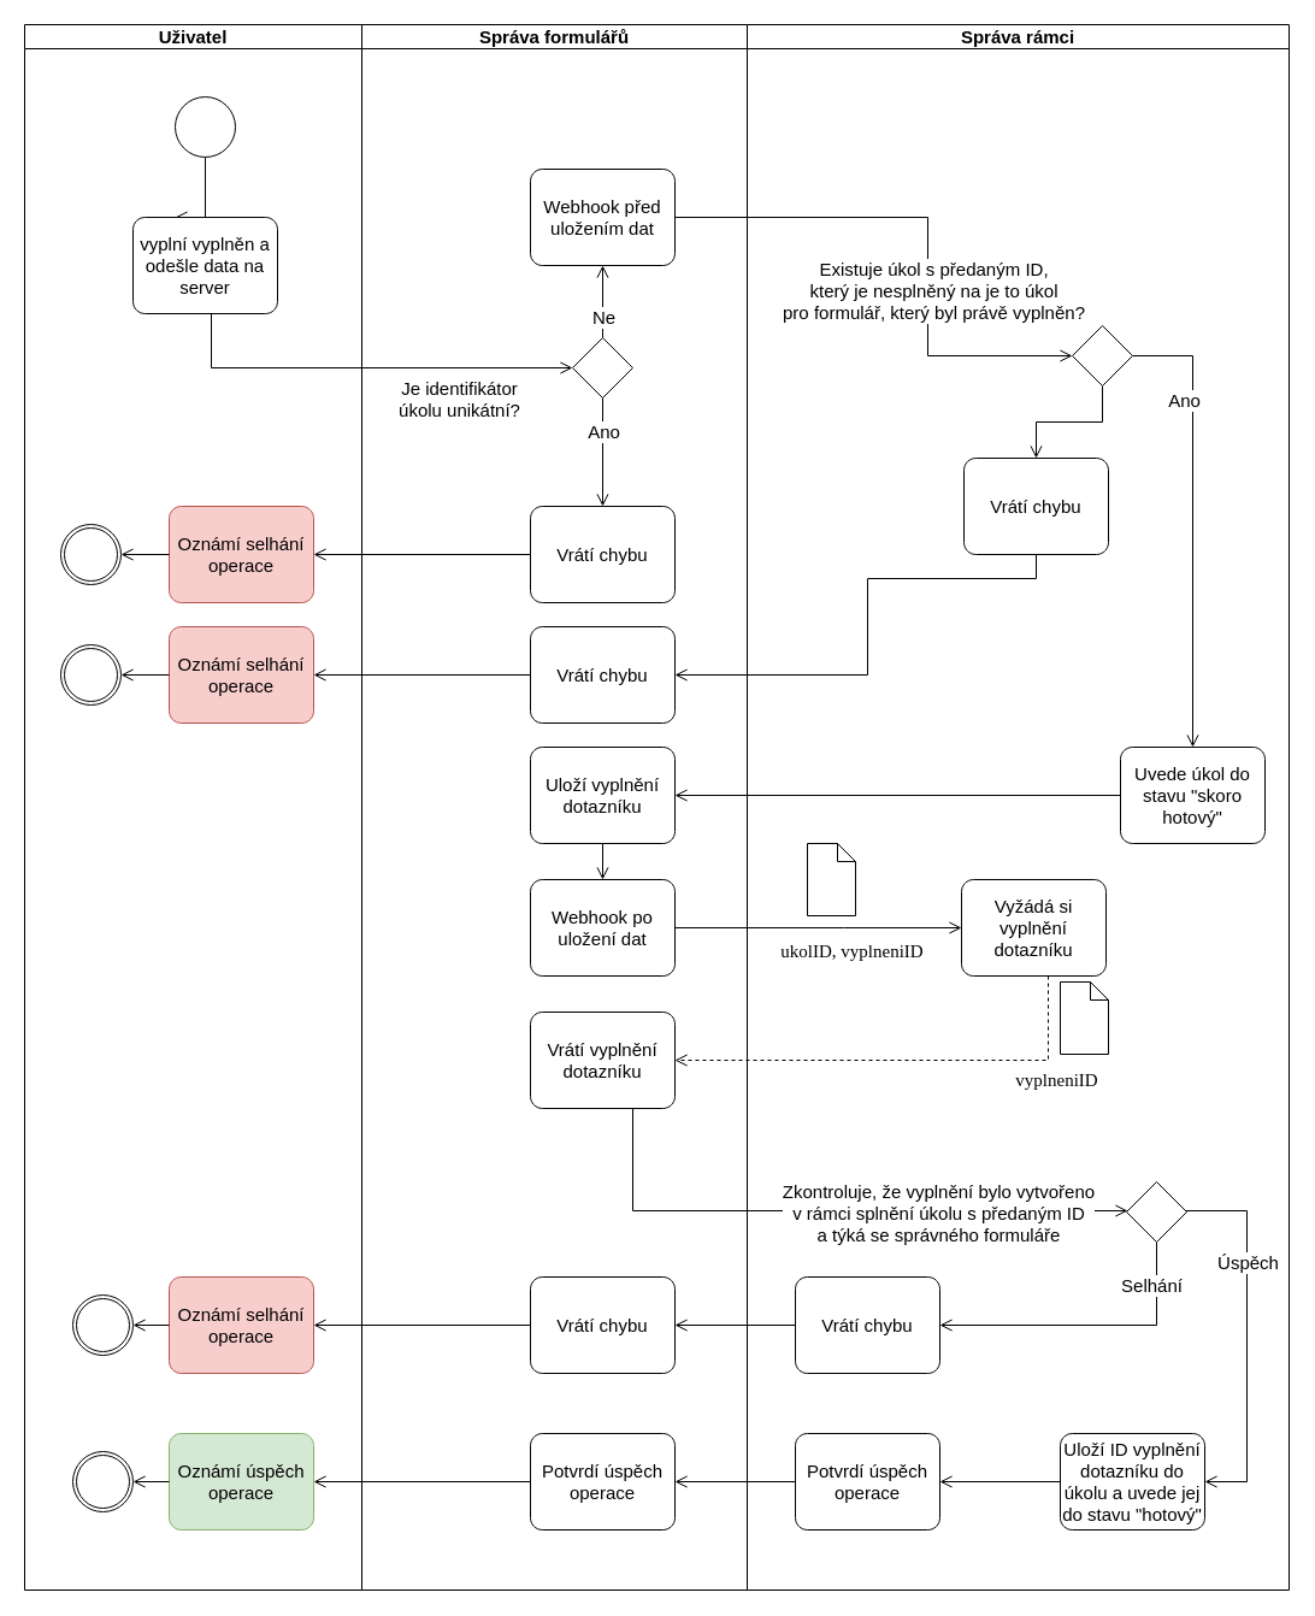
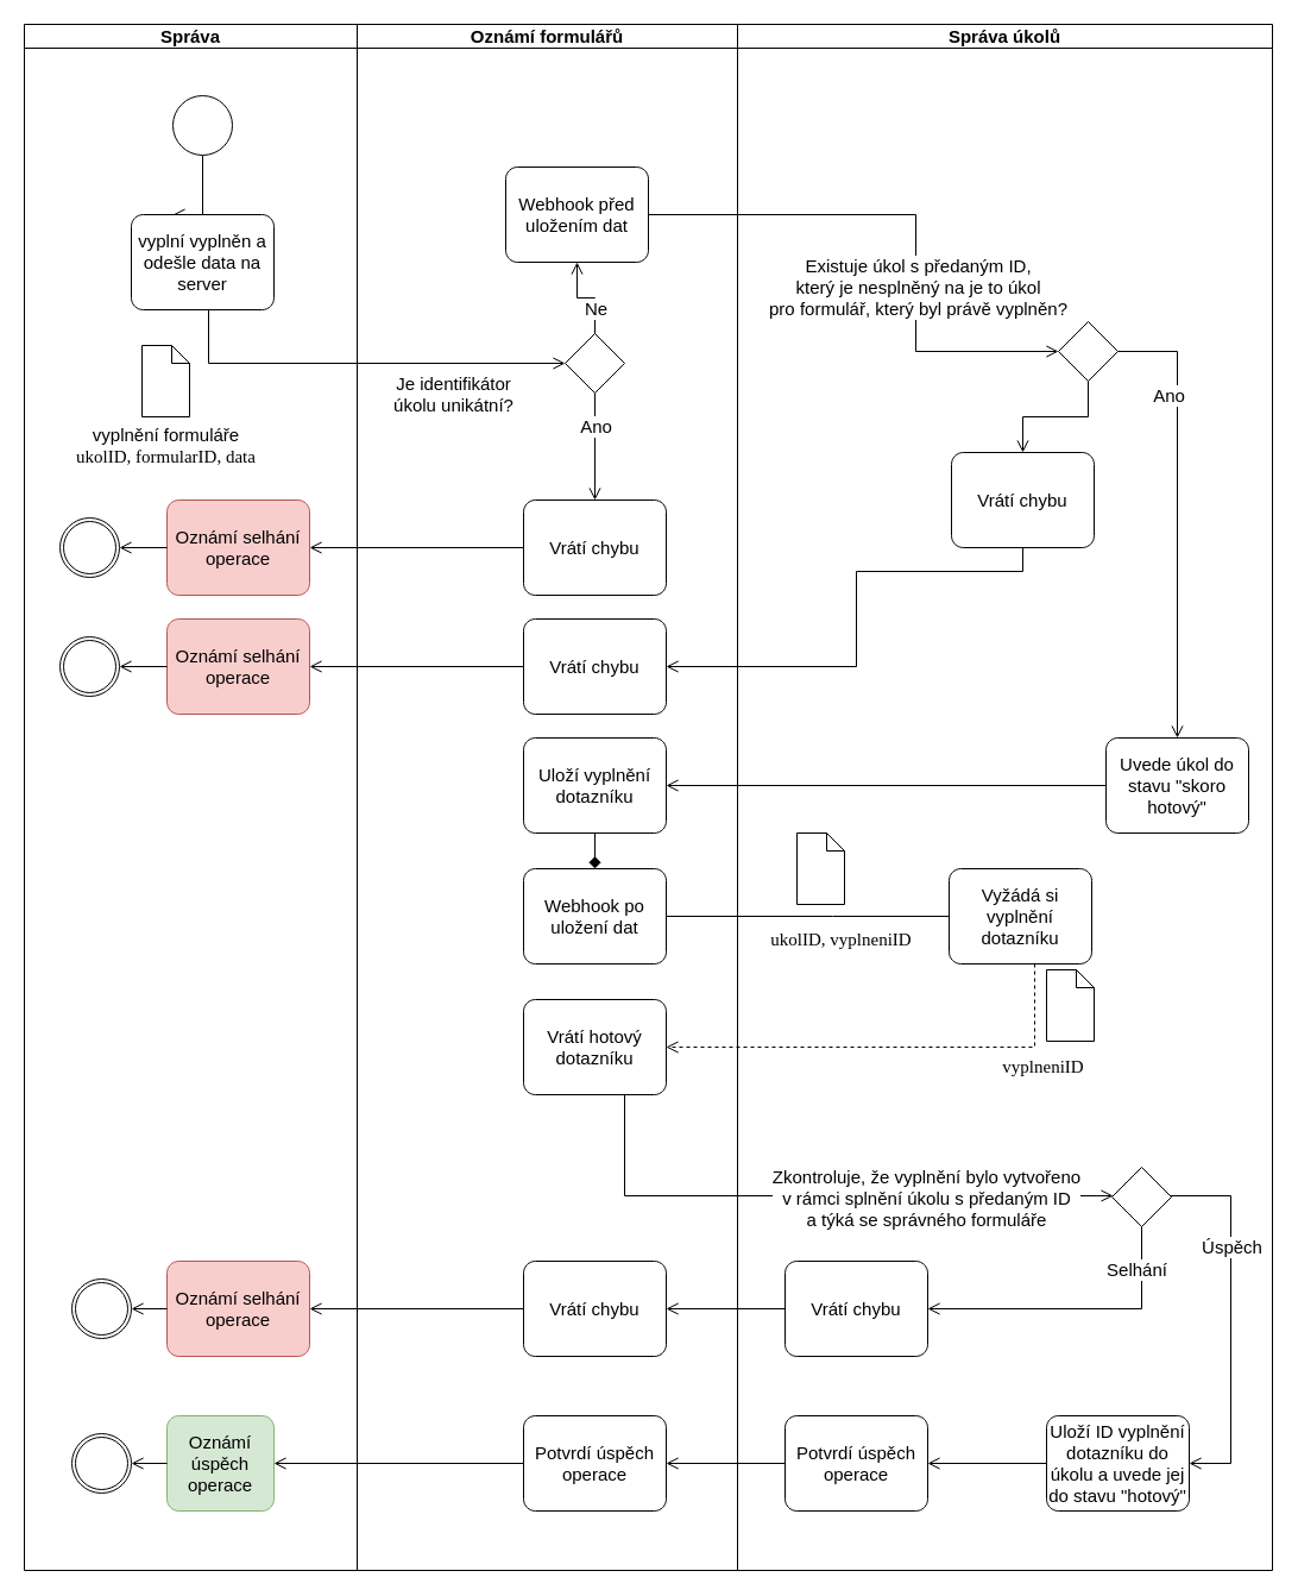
- <mxCell id="2" value="Uživatel" style="swimlane;startSize=20;whiteSpace=wrap;html=1;rounded=0;strokeColor=default;align=center;verticalAlign=middle;arcSize=40;fontFamily=Helvetica;fontSize=15;fontColor=#000000;fillColor=#FFFFFF;" parent="1" vertex="1"><mxGeometry x="20" y="20" width="280" height="1300" as="geometry" /></mxCell>
+ <mxCell id="2" value="Správa" style="swimlane;startSize=20;whiteSpace=wrap;html=1;rounded=0;strokeColor=default;align=center;verticalAlign=middle;arcSize=40;fontFamily=Helvetica;fontSize=15;fontColor=#000000;fillColor=#FFFFFF;" parent="1" vertex="1"><mxGeometry x="20" y="20" width="280" height="1300" as="geometry" /></mxCell>
- <mxCell id="21" value="Správa formulářů" style="swimlane;startSize=20;whiteSpace=wrap;html=1;rounded=0;strokeColor=default;align=center;verticalAlign=middle;arcSize=40;fontFamily=Helvetica;fontSize=15;fontColor=#000000;fillColor=#FFFFFF;" parent="1" vertex="1"><mxGeometry x="300" y="20" width="320" height="1300" as="geometry" /></mxCell>
+ <mxCell id="21" value="Oznámí formulářů" style="swimlane;startSize=20;whiteSpace=wrap;html=1;rounded=0;strokeColor=default;align=center;verticalAlign=middle;arcSize=40;fontFamily=Helvetica;fontSize=15;fontColor=#000000;fillColor=#FFFFFF;" parent="1" vertex="1"><mxGeometry x="300" y="20" width="320" height="1300" as="geometry" /></mxCell>
- <mxCell id="45" value="Správa rámci" style="swimlane;startSize=20;whiteSpace=wrap;html=1;rounded=0;strokeColor=default;align=center;verticalAlign=middle;arcSize=40;fontFamily=Helvetica;fontSize=15;fontColor=#000000;fillColor=#FFFFFF;" parent="1" vertex="1"><mxGeometry x="620" y="20" width="450" height="1300" as="geometry" /></mxCell>
+ <mxCell id="45" value="Správa úkolů" style="swimlane;startSize=20;whiteSpace=wrap;html=1;rounded=0;strokeColor=default;align=center;verticalAlign=middle;arcSize=40;fontFamily=Helvetica;fontSize=15;fontColor=#000000;fillColor=#FFFFFF;" parent="1" vertex="1"><mxGeometry x="620" y="20" width="450" height="1300" as="geometry" /></mxCell>
- <mxCell id="33" value="Webhook před uložením dat" style="points=[[0.25,0,0],[0.5,0,0],[0.75,0,0],[1,0.25,0],[1,0.5,0],[1,0.75,0],[0.75,1,0],[0.5,1,0],[0.25,1,0],[0,0.75,0],[0,0.5,0],[0,0.25,0]];shape=mxgraph.bpmn.task;whiteSpace=wrap;rectStyle=rounded;size=10;html=1;container=1;expand=0;collapsible=0;taskMarker=abstract;rounded=1;strokeColor=default;align=center;verticalAlign=middle;arcSize=40;fontFamily=Helvetica;fontSize=15;fontColor=#000000;fillColor=#FFFFFF;" parent="21" vertex="1"><mxGeometry x="140.0" y="120" width="120" height="80" as="geometry" /></mxCell>
+ <mxCell id="33" value="Webhook před uložením dat" style="points=[[0.25,0,0],[0.5,0,0],[0.75,0,0],[1,0.25,0],[1,0.5,0],[1,0.75,0],[0.75,1,0],[0.5,1,0],[0.25,1,0],[0,0.75,0],[0,0.5,0],[0,0.25,0]];shape=mxgraph.bpmn.task;whiteSpace=wrap;rectStyle=rounded;size=10;html=1;container=1;expand=0;collapsible=0;taskMarker=abstract;rounded=1;strokeColor=default;align=center;verticalAlign=middle;arcSize=40;fontFamily=Helvetica;fontSize=15;fontColor=#000000;fillColor=#FFFFFF;" parent="21" vertex="1"><mxGeometry x="125" y="120" width="120" height="80" as="geometry" /></mxCell>
+ <mxCell id="6" value="&lt;div style=&quot;font-size: 15px;&quot;&gt;vyplnění formuláře&lt;/div&gt;&lt;div style=&quot;font-size: 15px;&quot;&gt;&lt;font style=&quot;font-size: 15px;&quot; face=&quot;Lucida Console&quot;&gt;ukolID, formularID, data&lt;/font&gt;&lt;/div&gt;" style="shape=mxgraph.bpmn.data;labelPosition=center;verticalLabelPosition=bottom;align=center;verticalAlign=top;size=15;html=1;rounded=1;strokeColor=default;arcSize=40;fontFamily=Helvetica;fontSize=15;fontColor=#000000;fillColor=#FFFFFF;" parent="2" vertex="1"><mxGeometry x="99" y="270" width="40" height="60" as="geometry" /></mxCell>
- <mxCell id="27" style="edgeStyle=orthogonalEdgeStyle;rounded=0;orthogonalLoop=1;jettySize=auto;html=1;strokeColor=#000000;align=center;verticalAlign=bottom;fontFamily=Helvetica;fontSize=15;fontColor=#000000;labelBackgroundColor=default;endArrow=open;endSize=8;" parent="21" source="26" target="25" edge="1"><mxGeometry relative="1" as="geometry"><mxPoint x="225" y="720" as="targetPoint" /></mxGeometry></mxCell>
+ <mxCell id="27" style="edgeStyle=orthogonalEdgeStyle;rounded=0;orthogonalLoop=1;jettySize=auto;html=1;strokeColor=#000000;align=center;verticalAlign=bottom;fontFamily=Helvetica;fontSize=15;fontColor=#000000;labelBackgroundColor=default;endArrow=diamond;endSize=8;" parent="21" source="26" target="25" edge="1"><mxGeometry relative="1" as="geometry"><mxPoint x="225" y="720" as="targetPoint" /></mxGeometry></mxCell>
- <mxCell id="60" style="edgeStyle=orthogonalEdgeStyle;rounded=0;orthogonalLoop=1;jettySize=auto;html=1;strokeColor=#000000;align=center;verticalAlign=bottom;fontFamily=Helvetica;fontSize=15;fontColor=#000000;labelBackgroundColor=default;endArrow=open;endSize=8;" parent="1" source="25" target="47" edge="1"><mxGeometry relative="1" as="geometry"><mxPoint x="825" y="770" as="targetPoint" /><Array as="points"><mxPoint x="700" y="770" /><mxPoint x="700" y="770" /></Array></mxGeometry></mxCell>
+ <mxCell id="60" style="edgeStyle=orthogonalEdgeStyle;rounded=0;orthogonalLoop=1;jettySize=auto;html=1;strokeColor=#000000;align=center;verticalAlign=bottom;fontFamily=Helvetica;fontSize=15;fontColor=#000000;labelBackgroundColor=default;endArrow=none;endSize=8;" parent="1" source="25" target="47" edge="1"><mxGeometry relative="1" as="geometry"><mxPoint x="825" y="770" as="targetPoint" /><Array as="points"><mxPoint x="700" y="770" /><mxPoint x="700" y="770" /></Array></mxGeometry></mxCell>
- <mxCell id="24" value="Vrátí vyplnění dotazníku" style="points=[[0.25,0,0],[0.5,0,0],[0.75,0,0],[1,0.25,0],[1,0.5,0],[1,0.75,0],[0.75,1,0],[0.5,1,0],[0.25,1,0],[0,0.75,0],[0,0.5,0],[0,0.25,0]];shape=mxgraph.bpmn.task;whiteSpace=wrap;rectStyle=rounded;size=10;html=1;container=1;expand=0;collapsible=0;taskMarker=abstract;rounded=1;strokeColor=default;align=center;verticalAlign=middle;arcSize=40;fontFamily=Helvetica;fontSize=15;fontColor=#000000;fillColor=#FFFFFF;" parent="21" vertex="1"><mxGeometry x="140" y="820" width="120" height="80" as="geometry" /></mxCell>
+ <mxCell id="24" value="Vrátí hotový dotazníku" style="points=[[0.25,0,0],[0.5,0,0],[0.75,0,0],[1,0.25,0],[1,0.5,0],[1,0.75,0],[0.75,1,0],[0.5,1,0],[0.25,1,0],[0,0.75,0],[0,0.5,0],[0,0.25,0]];shape=mxgraph.bpmn.task;whiteSpace=wrap;rectStyle=rounded;size=10;html=1;container=1;expand=0;collapsible=0;taskMarker=abstract;rounded=1;strokeColor=default;align=center;verticalAlign=middle;arcSize=40;fontFamily=Helvetica;fontSize=15;fontColor=#000000;fillColor=#FFFFFF;" parent="21" vertex="1"><mxGeometry x="140" y="820" width="120" height="80" as="geometry" /></mxCell>
- <mxCell id="16" value="Oznámí úspěch operace" style="points=[[0.25,0,0],[0.5,0,0],[0.75,0,0],[1,0.25,0],[1,0.5,0],[1,0.75,0],[0.75,1,0],[0.5,1,0],[0.25,1,0],[0,0.75,0],[0,0.5,0],[0,0.25,0]];shape=mxgraph.bpmn.task;whiteSpace=wrap;rectStyle=rounded;size=10;html=1;container=1;expand=0;collapsible=0;taskMarker=abstract;rounded=1;strokeColor=#82b366;align=center;verticalAlign=middle;arcSize=40;fontFamily=Helvetica;fontSize=15;fillColor=#d5e8d4;" parent="2" vertex="1"><mxGeometry x="120" y="1170" width="120" height="80" as="geometry" /></mxCell>
+ <mxCell id="16" value="Oznámí úspěch operace" style="points=[[0.25,0,0],[0.5,0,0],[0.75,0,0],[1,0.25,0],[1,0.5,0],[1,0.75,0],[0.75,1,0],[0.5,1,0],[0.25,1,0],[0,0.75,0],[0,0.5,0],[0,0.25,0]];shape=mxgraph.bpmn.task;whiteSpace=wrap;rectStyle=rounded;size=10;html=1;container=1;expand=0;collapsible=0;taskMarker=abstract;rounded=1;strokeColor=#82b366;align=center;verticalAlign=middle;arcSize=40;fontFamily=Helvetica;fontSize=15;fillColor=#d5e8d4;" parent="2" vertex="1"><mxGeometry x="120" y="1170" width="90" height="80" as="geometry" /></mxCell>
